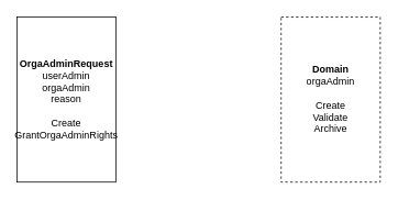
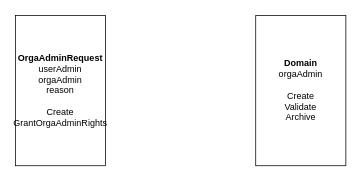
- <mxCell id="3" value="&lt;b&gt;Domain&lt;/b&gt;&lt;br&gt;orgaAdmin&lt;br&gt;&lt;br&gt;Create&lt;br&gt;Validate&lt;br&gt;Archive" style="rounded=0;whiteSpace=wrap;html=1;dashed=1;" vertex="1" parent="1"><mxGeometry x="340" y="20" width="120" height="200" as="geometry" /></mxCell>
+ <mxCell id="3" value="&lt;b&gt;Domain&lt;/b&gt;&lt;br&gt;orgaAdmin&lt;br&gt;&lt;br&gt;Create&lt;br&gt;Validate&lt;br&gt;Archive" style="rounded=0;whiteSpace=wrap;html=1;" vertex="1" parent="1"><mxGeometry x="340" y="20" width="120" height="200" as="geometry" /></mxCell>
